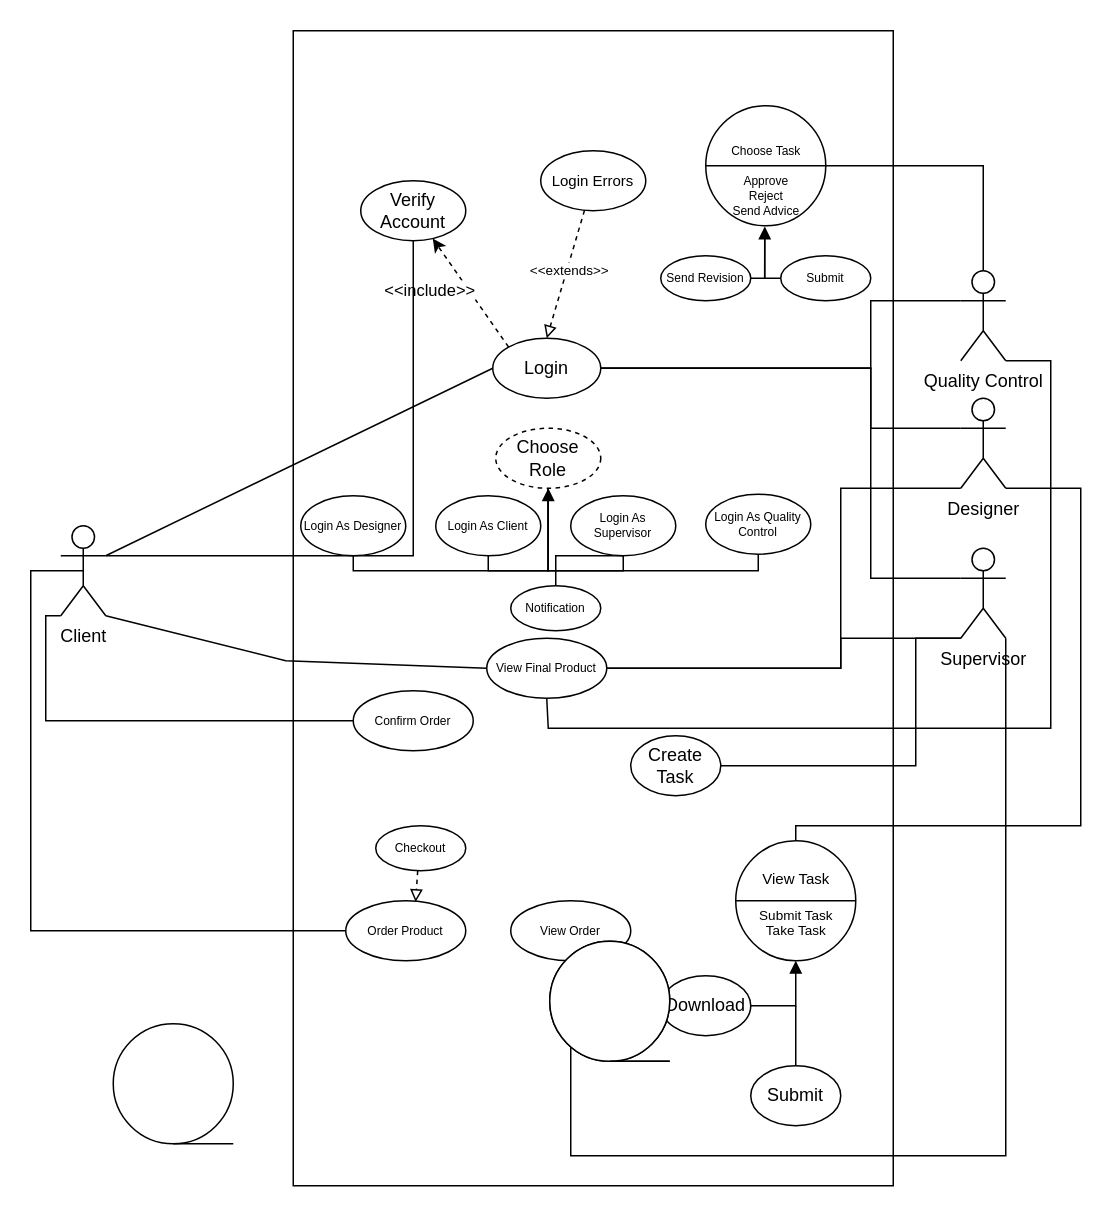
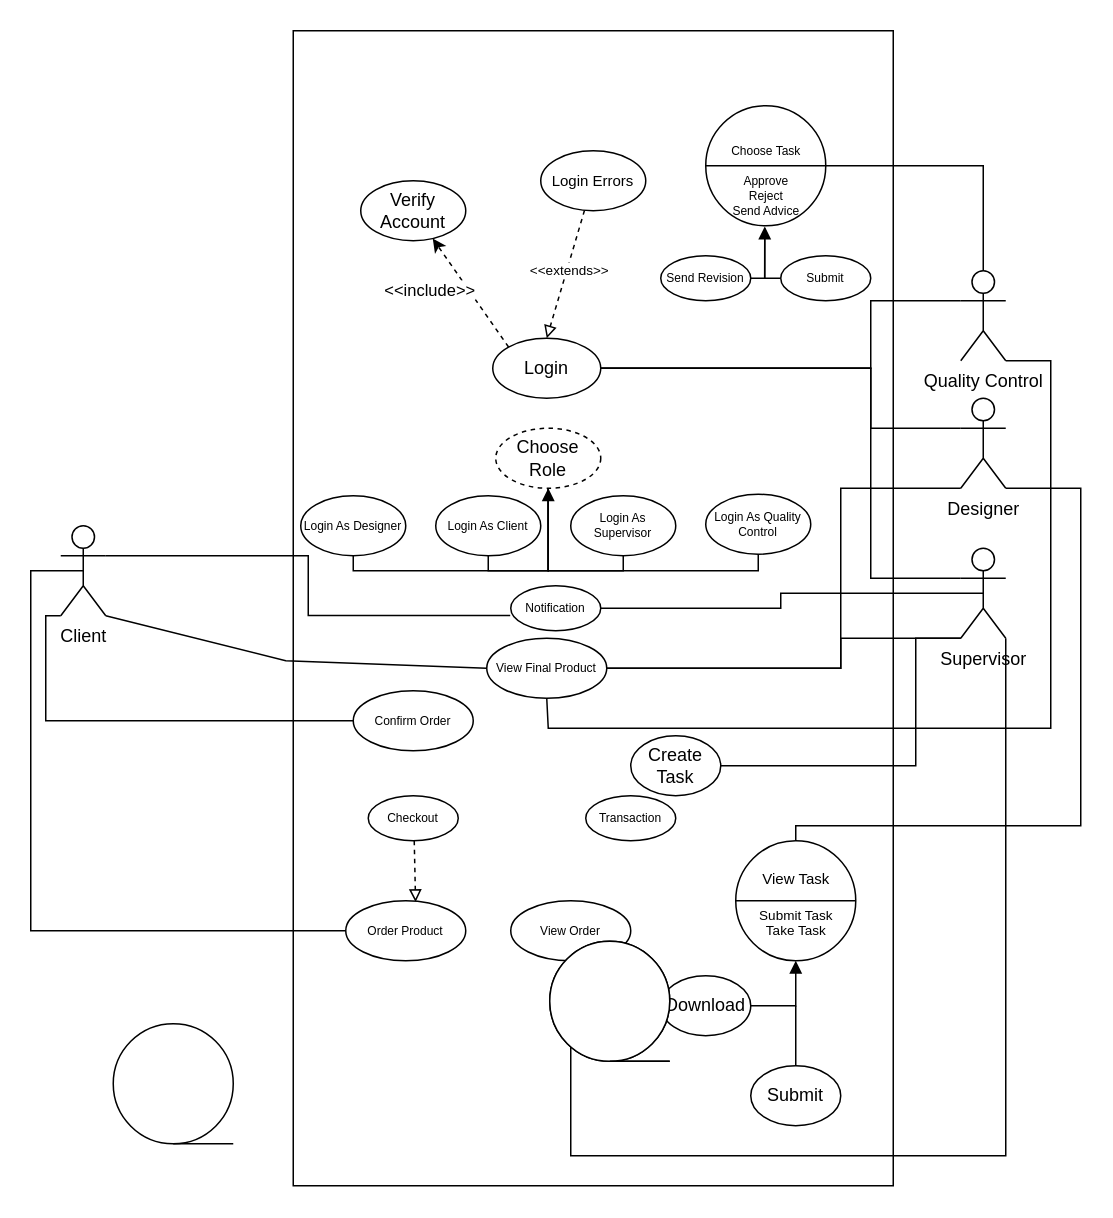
- <mxCell id="61" style="edgeStyle=orthogonalEdgeStyle;rounded=0;orthogonalLoop=1;jettySize=auto;html=1;labelBackgroundColor=default;fontSize=8;startArrow=none;startFill=0;endArrow=none;endFill=0;elbow=vertical;exitX=1;exitY=0.333;exitDx=0;exitDy=0;exitPerimeter=0;" edge="1" parent="1" source="3" target="9"><mxGeometry relative="1" as="geometry" /></mxCell>
+ <mxCell id="61" style="edgeStyle=orthogonalEdgeStyle;rounded=0;orthogonalLoop=1;jettySize=auto;html=1;entryX=-0.006;entryY=0.662;entryDx=0;entryDy=0;entryPerimeter=0;labelBackgroundColor=default;fontSize=8;startArrow=none;startFill=0;endArrow=none;endFill=0;elbow=vertical;exitX=1;exitY=0.333;exitDx=0;exitDy=0;exitPerimeter=0;" edge="1" parent="1" source="3" target="60"><mxGeometry relative="1" as="geometry" /></mxCell>
- <mxCell id="5" style="edgeStyle=none;rounded=0;orthogonalLoop=1;jettySize=auto;html=1;entryX=0;entryY=0.5;entryDx=0;entryDy=0;labelBackgroundColor=default;fontSize=10;startArrow=none;startFill=0;endArrow=none;endFill=0;elbow=vertical;exitX=1;exitY=0.333;exitDx=0;exitDy=0;exitPerimeter=0;" edge="1" parent="1" source="3" target="8"><mxGeometry relative="1" as="geometry" /></mxCell>
- <mxCell id="59" style="edgeStyle=orthogonalEdgeStyle;rounded=0;orthogonalLoop=1;jettySize=auto;html=1;labelBackgroundColor=default;fontSize=8;startArrow=none;startFill=0;endArrow=none;endFill=0;elbow=vertical;" edge="1" parent="1" source="60" target="69"><mxGeometry relative="1" as="geometry" /></mxCell>
+ <mxCell id="59" style="edgeStyle=orthogonalEdgeStyle;rounded=0;orthogonalLoop=1;jettySize=auto;html=1;entryX=0.5;entryY=0.5;entryDx=0;entryDy=0;entryPerimeter=0;labelBackgroundColor=default;fontSize=8;startArrow=none;startFill=0;endArrow=none;endFill=0;elbow=vertical;" edge="1" parent="1" source="60" target="20"><mxGeometry relative="1" as="geometry" /></mxCell>
+ <mxCell id="58" value="Transaction" style="ellipse;whiteSpace=wrap;html=1;strokeWidth=1;fontSize=8;" vertex="1" parent="1"><mxGeometry x="390" y="530" width="60" height="30" as="geometry" /></mxCell>
- <mxCell id="57" value="Checkout" style="ellipse;whiteSpace=wrap;html=1;strokeWidth=1;fontSize=8;" vertex="1" parent="1"><mxGeometry x="250" y="550" width="60" height="30" as="geometry" /></mxCell>
+ <mxCell id="57" value="Checkout" style="ellipse;whiteSpace=wrap;html=1;strokeWidth=1;fontSize=8;" vertex="1" parent="1"><mxGeometry x="245" y="530" width="60" height="30" as="geometry" /></mxCell>
